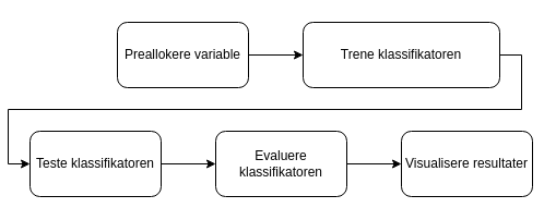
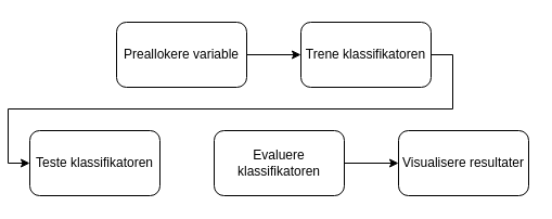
- <mxCell id="5" value="Trene klassifikatoren" style="rounded=1;whiteSpace=wrap;html=1;" vertex="1" parent="1"><mxGeometry x="270" y="20" width="180" height="60" as="geometry" /></mxCell>
+ <mxCell id="5" value="Trene klassifikatoren" style="rounded=1;whiteSpace=wrap;html=1;" vertex="1" parent="1"><mxGeometry x="270" y="20" width="120" height="60" as="geometry" /></mxCell>
- <mxCell id="6" style="edgeStyle=orthogonalEdgeStyle;rounded=0;orthogonalLoop=1;jettySize=auto;html=1;exitX=1;exitY=0.5;exitDx=0;exitDy=0;entryX=0;entryY=0.5;entryDx=0;entryDy=0;" edge="1" parent="1" source="7" target="8"><mxGeometry relative="1" as="geometry" /></mxCell>
